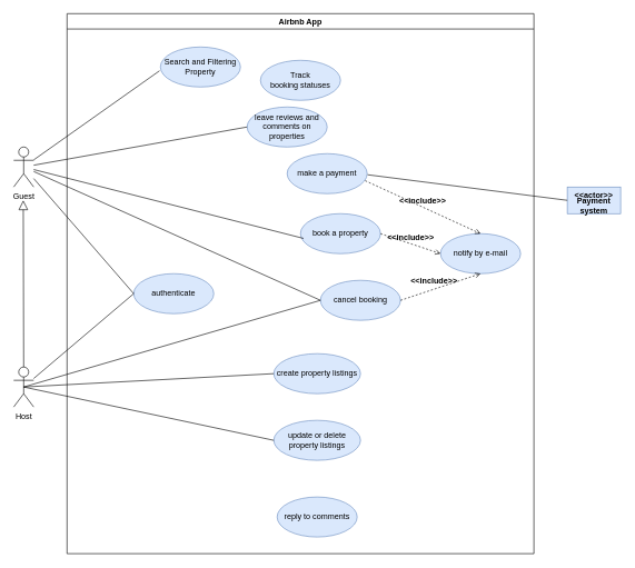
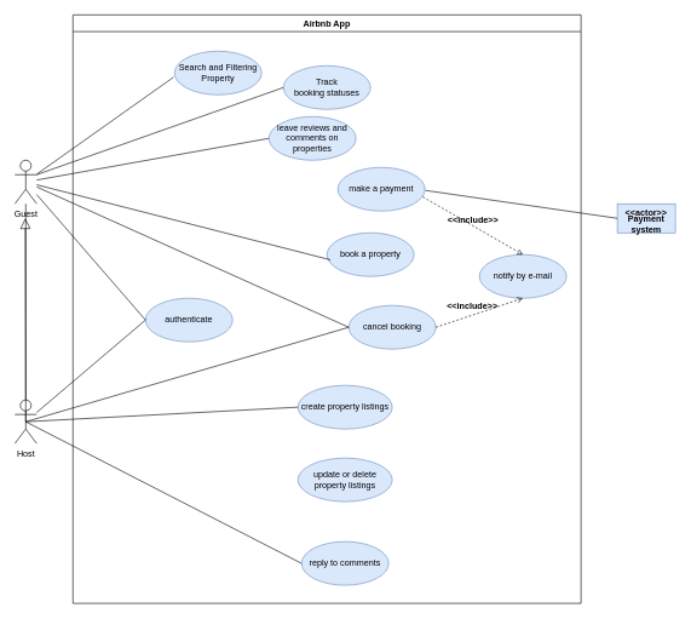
+ <mxCell id="32" value="" style="edgeStyle=none;html=1;endArrow=none;verticalAlign=bottom;rounded=0;fontFamily=Helvetica;fontSize=12;fontColor=default;fontStyle=1;entryX=0;entryY=0.5;entryDx=0;entryDy=0;exitX=1;exitY=0.333;exitDx=0;exitDy=0;exitPerimeter=0;" edge="1" parent="1" source="2" target="12"><mxGeometry width="160" relative="1" as="geometry"><mxPoint x="40" y="310" as="sourcePoint" /><mxPoint x="200" y="310" as="targetPoint" /></mxGeometry></mxCell>
- <mxCell id="11" value="&lt;span style=&quot;font-weight: 400;&quot;&gt;make a payment&lt;/span&gt;" style="shape=ellipse;html=1;strokeWidth=1;fontStyle=1;whiteSpace=wrap;align=center;perimeter=ellipsePerimeter;fillColor=#dae8fc;strokeColor=#6c8ebf;" vertex="1" parent="4"><mxGeometry x="330" y="210" width="120" height="60" as="geometry" /></mxCell>
+ <mxCell id="11" value="&lt;span style=&quot;font-weight: 400;&quot;&gt;make a payment&lt;/span&gt;" style="shape=ellipse;html=1;strokeWidth=1;fontStyle=1;whiteSpace=wrap;align=center;perimeter=ellipsePerimeter;fillColor=#dae8fc;strokeColor=#6c8ebf;" vertex="1" parent="4"><mxGeometry x="365" y="210" width="120" height="60" as="geometry" /></mxCell>
- <mxCell id="17" value="&amp;lt;&amp;lt;include&amp;gt;&amp;gt;" style="edgeStyle=none;html=1;endArrow=open;verticalAlign=bottom;dashed=1;labelBackgroundColor=none;rounded=0;fontFamily=Helvetica;fontSize=12;fontColor=default;fontStyle=1;exitX=1;exitY=0.5;exitDx=0;exitDy=0;entryX=0;entryY=0.5;entryDx=0;entryDy=0;" edge="1" parent="4" source="9" target="15"><mxGeometry width="160" relative="1" as="geometry"><mxPoint x="440" y="390" as="sourcePoint" /><mxPoint x="600" y="390" as="targetPoint" /></mxGeometry></mxCell>
- <mxCell id="30" value="" style="edgeStyle=none;html=1;endArrow=none;verticalAlign=bottom;rounded=0;fontFamily=Helvetica;fontSize=12;fontColor=default;fontStyle=1;exitX=0.5;exitY=0.5;exitDx=0;exitDy=0;exitPerimeter=0;entryX=0;entryY=0.5;entryDx=0;entryDy=0;" edge="1" parent="1" source="3" target="7"><mxGeometry width="160" relative="1" as="geometry"><mxPoint x="55" y="620" as="sourcePoint" /><mxPoint x="459" y="629" as="targetPoint" /></mxGeometry></mxCell>
+ <mxCell id="30" value="" style="edgeStyle=none;html=1;endArrow=none;verticalAlign=bottom;rounded=0;fontFamily=Helvetica;fontSize=12;fontColor=default;fontStyle=1;exitX=0.5;exitY=0.5;exitDx=0;exitDy=0;exitPerimeter=0;" edge="1" parent="1" source="3" target="2"><mxGeometry width="160" relative="1" as="geometry"><mxPoint x="55" y="620" as="sourcePoint" /><mxPoint x="459" y="629" as="targetPoint" /></mxGeometry></mxCell>
+ <mxCell id="31" value="" style="edgeStyle=none;html=1;endArrow=none;verticalAlign=bottom;rounded=0;fontFamily=Helvetica;fontSize=12;fontColor=default;fontStyle=1;exitX=0.5;exitY=0.5;exitDx=0;exitDy=0;exitPerimeter=0;entryX=0;entryY=0.5;entryDx=0;entryDy=0;" edge="1" parent="1" source="3" target="14"><mxGeometry width="160" relative="1" as="geometry"><mxPoint x="65" y="630" as="sourcePoint" /><mxPoint x="469" y="639" as="targetPoint" /></mxGeometry></mxCell>
